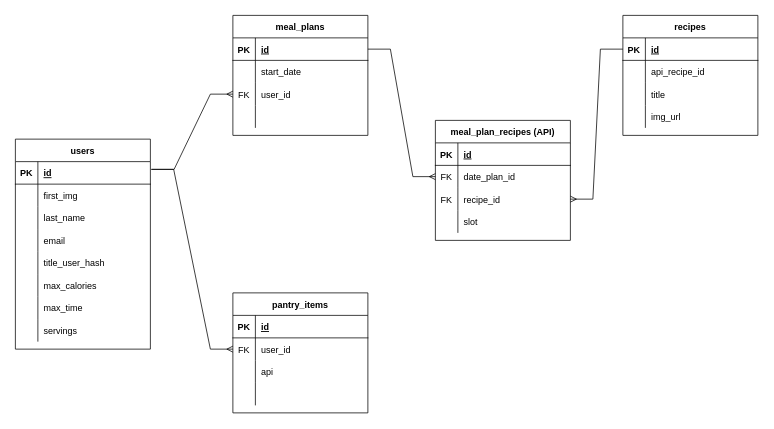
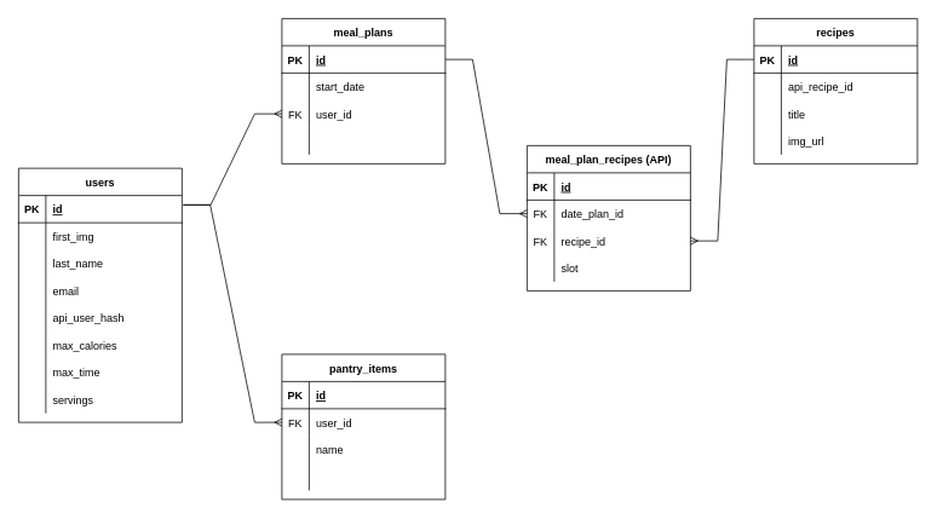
- <mxCell id="17" value="title_user_hash" style="shape=partialRectangle;connectable=0;fillColor=none;top=0;left=0;bottom=0;right=0;align=left;spacingLeft=6;overflow=hidden;" vertex="1" parent="15"><mxGeometry x="30" width="150" height="30" as="geometry"><mxRectangle width="150" height="30" as="alternateBounds" /></mxGeometry></mxCell>
+ <mxCell id="17" value="api_user_hash" style="shape=partialRectangle;connectable=0;fillColor=none;top=0;left=0;bottom=0;right=0;align=left;spacingLeft=6;overflow=hidden;" vertex="1" parent="15"><mxGeometry x="30" width="150" height="30" as="geometry"><mxRectangle width="150" height="30" as="alternateBounds" /></mxGeometry></mxCell>
- <mxCell id="49" value="api" style="shape=partialRectangle;connectable=0;fillColor=none;top=0;left=0;bottom=0;right=0;align=left;spacingLeft=6;overflow=hidden;" vertex="1" parent="47"><mxGeometry x="30" width="150" height="30" as="geometry"><mxRectangle width="150" height="30" as="alternateBounds" /></mxGeometry></mxCell>
+ <mxCell id="49" value="name" style="shape=partialRectangle;connectable=0;fillColor=none;top=0;left=0;bottom=0;right=0;align=left;spacingLeft=6;overflow=hidden;" vertex="1" parent="47"><mxGeometry x="30" width="150" height="30" as="geometry"><mxRectangle width="150" height="30" as="alternateBounds" /></mxGeometry></mxCell>
